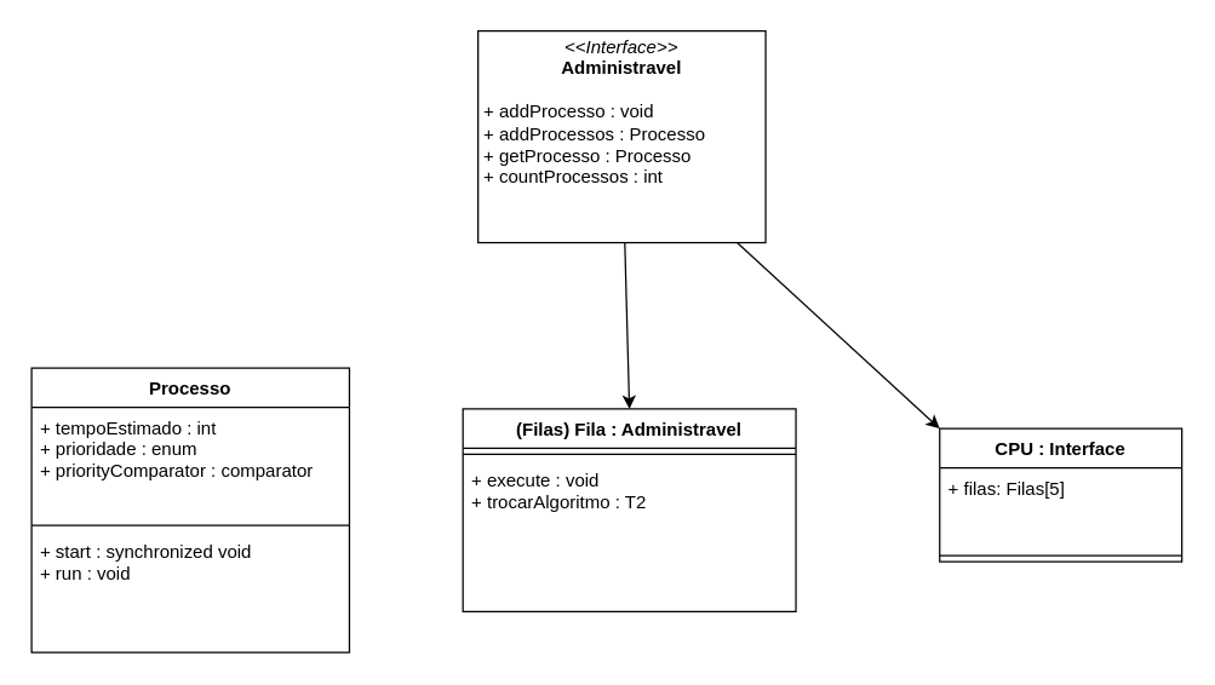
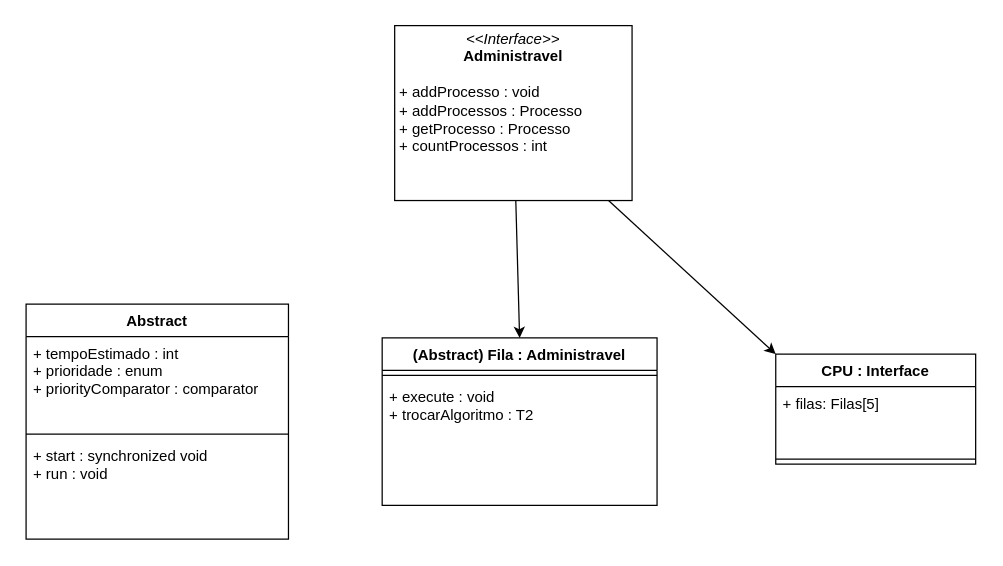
- <mxCell id="2" value="Processo" style="swimlane;fontStyle=1;align=center;verticalAlign=top;childLayout=stackLayout;horizontal=1;startSize=26;horizontalStack=0;resizeParent=1;resizeParentMax=0;resizeLast=0;collapsible=1;marginBottom=0;glass=0;" parent="1" vertex="1"><mxGeometry x="20" y="243" width="210" height="188" as="geometry" /></mxCell>
+ <mxCell id="2" value="Abstract" style="swimlane;fontStyle=1;align=center;verticalAlign=top;childLayout=stackLayout;horizontal=1;startSize=26;horizontalStack=0;resizeParent=1;resizeParentMax=0;resizeLast=0;collapsible=1;marginBottom=0;glass=0;" parent="1" vertex="1"><mxGeometry x="20" y="243" width="210" height="188" as="geometry" /></mxCell>
- <mxCell id="6" value="(Filas) Fila : Administravel" style="swimlane;fontStyle=1;align=center;verticalAlign=top;childLayout=stackLayout;horizontal=1;startSize=26;horizontalStack=0;resizeParent=1;resizeParentMax=0;resizeLast=0;collapsible=1;marginBottom=0;glass=0;" parent="1" vertex="1"><mxGeometry x="305" y="270" width="220" height="134" as="geometry" /></mxCell>
+ <mxCell id="6" value="(Abstract) Fila : Administravel" style="swimlane;fontStyle=1;align=center;verticalAlign=top;childLayout=stackLayout;horizontal=1;startSize=26;horizontalStack=0;resizeParent=1;resizeParentMax=0;resizeLast=0;collapsible=1;marginBottom=0;glass=0;" parent="1" vertex="1"><mxGeometry x="305" y="270" width="220" height="134" as="geometry" /></mxCell>
